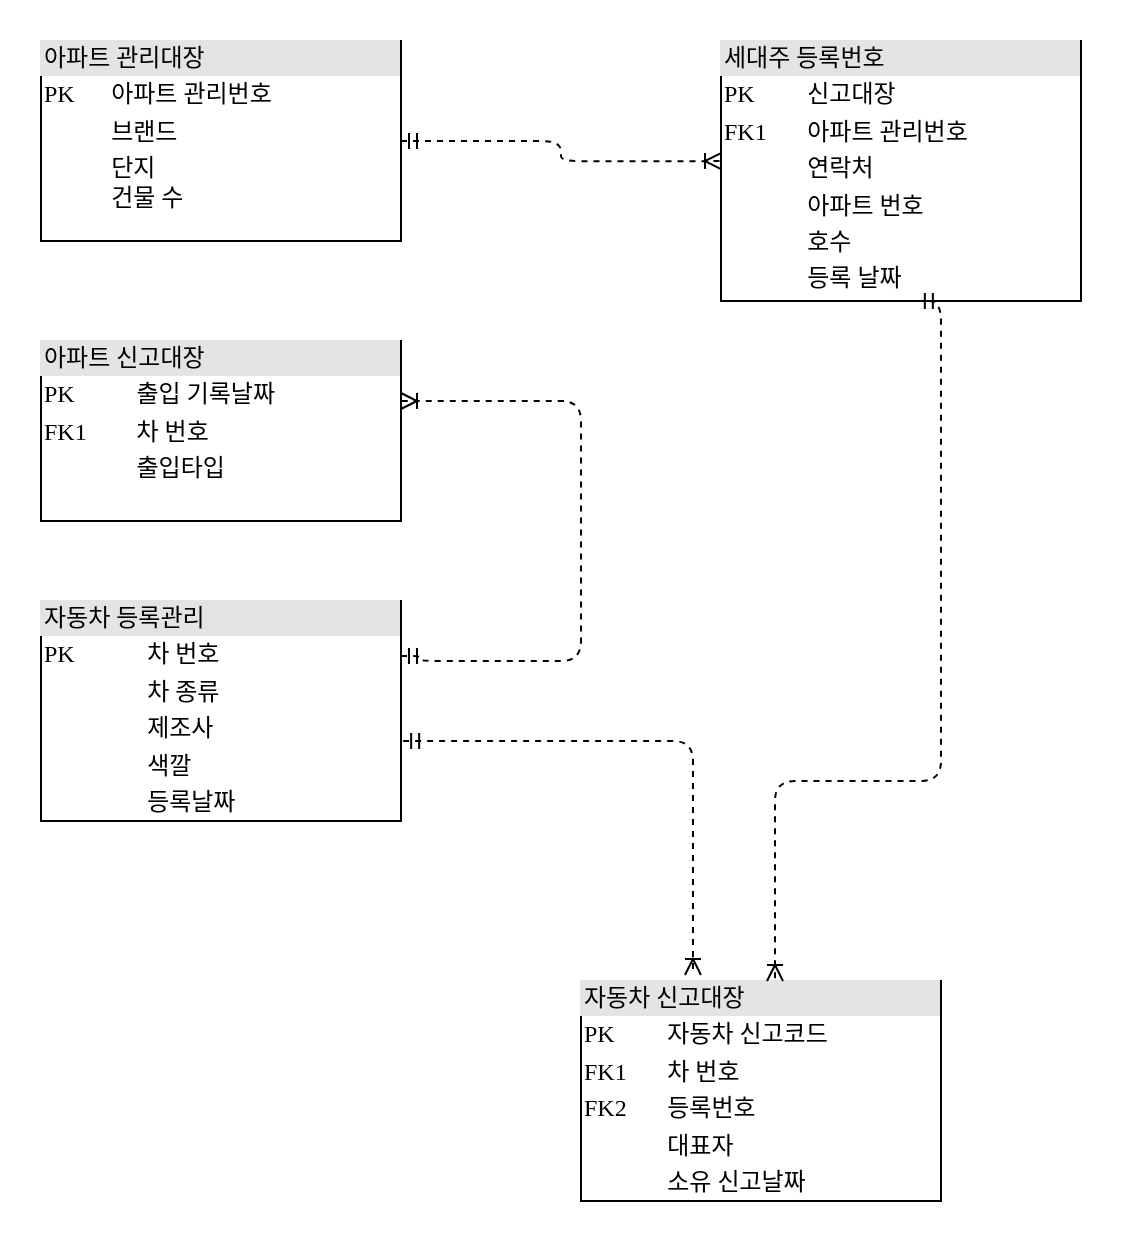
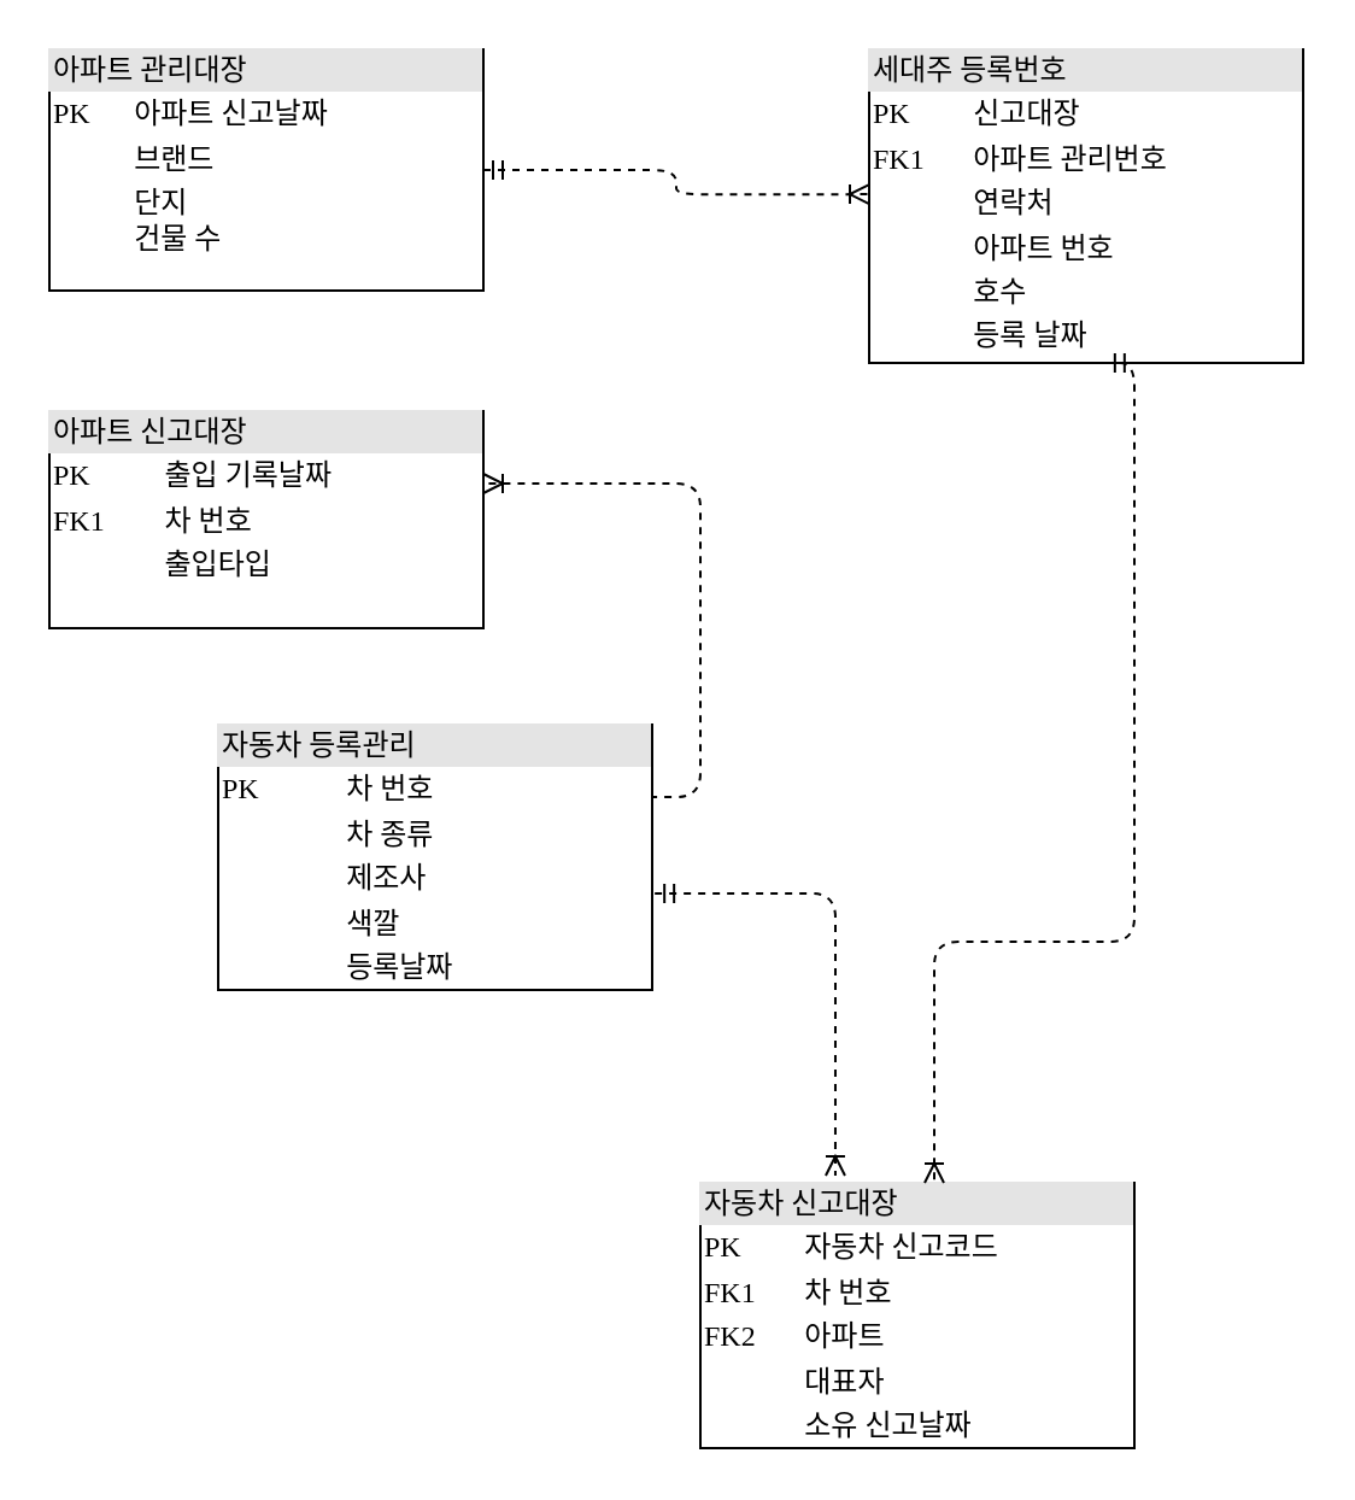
- <mxCell id="2" value="&lt;div style=&quot;box-sizing:border-box;width:100%;background:#e4e4e4;padding:2px;&quot;&gt;아파트 관리대장&lt;/div&gt;&lt;table style=&quot;width:100%;font-size:1em;&quot; cellpadding=&quot;2&quot; cellspacing=&quot;0&quot;&gt;&lt;tbody&gt;&lt;tr&gt;&lt;td&gt;PK&lt;/td&gt;&lt;td&gt;아파트 관리번호&lt;/td&gt;&lt;/tr&gt;&lt;tr&gt;&lt;td&gt;&lt;br&gt;&lt;/td&gt;&lt;td&gt;브랜드&lt;/td&gt;&lt;/tr&gt;&lt;tr&gt;&lt;td&gt;&lt;/td&gt;&lt;td&gt;단지&lt;br&gt;건물 수&lt;/td&gt;&lt;/tr&gt;&lt;/tbody&gt;&lt;/table&gt;" style="verticalAlign=top;align=left;overflow=fill;html=1;rounded=0;shadow=0;comic=0;labelBackgroundColor=none;strokeWidth=1;fontFamily=Verdana;fontSize=12" parent="1" vertex="1"><mxGeometry x="20" y="20" width="180" height="100" as="geometry" /></mxCell>
+ <mxCell id="2" value="&lt;div style=&quot;box-sizing:border-box;width:100%;background:#e4e4e4;padding:2px;&quot;&gt;아파트 관리대장&lt;/div&gt;&lt;table style=&quot;width:100%;font-size:1em;&quot; cellpadding=&quot;2&quot; cellspacing=&quot;0&quot;&gt;&lt;tbody&gt;&lt;tr&gt;&lt;td&gt;PK&lt;/td&gt;&lt;td&gt;아파트 신고날짜&lt;/td&gt;&lt;/tr&gt;&lt;tr&gt;&lt;td&gt;&lt;br&gt;&lt;/td&gt;&lt;td&gt;브랜드&lt;/td&gt;&lt;/tr&gt;&lt;tr&gt;&lt;td&gt;&lt;/td&gt;&lt;td&gt;단지&lt;br&gt;건물 수&lt;/td&gt;&lt;/tr&gt;&lt;/tbody&gt;&lt;/table&gt;" style="verticalAlign=top;align=left;overflow=fill;html=1;rounded=0;shadow=0;comic=0;labelBackgroundColor=none;strokeWidth=1;fontFamily=Verdana;fontSize=12" parent="1" vertex="1"><mxGeometry x="20" y="20" width="180" height="100" as="geometry" /></mxCell>
- <mxCell id="8" value="&lt;div style=&quot;box-sizing: border-box ; width: 100% ; background: #e4e4e4 ; padding: 2px&quot;&gt;자동차 등록관리&lt;/div&gt;&lt;table style=&quot;width: 100% ; font-size: 1em&quot; cellpadding=&quot;2&quot; cellspacing=&quot;0&quot;&gt;&lt;tbody&gt;&lt;tr&gt;&lt;td&gt;PK&lt;/td&gt;&lt;td&gt;차 번호&lt;/td&gt;&lt;/tr&gt;&lt;tr&gt;&lt;td&gt;&lt;br&gt;&lt;/td&gt;&lt;td&gt;차 종류&lt;/td&gt;&lt;/tr&gt;&lt;tr&gt;&lt;td&gt;&lt;br&gt;&lt;/td&gt;&lt;td&gt;제조사&lt;/td&gt;&lt;/tr&gt;&lt;tr&gt;&lt;td&gt;&lt;br&gt;&lt;/td&gt;&lt;td&gt;색깔&lt;br&gt;&lt;/td&gt;&lt;/tr&gt;&lt;tr&gt;&lt;td&gt;&lt;br&gt;&lt;/td&gt;&lt;td&gt;등록날짜&lt;/td&gt;&lt;/tr&gt;&lt;tr&gt;&lt;td&gt;&lt;br&gt;&lt;/td&gt;&lt;td&gt;&lt;br&gt;&lt;/td&gt;&lt;/tr&gt;&lt;/tbody&gt;&lt;/table&gt;" style="verticalAlign=top;align=left;overflow=fill;html=1;rounded=0;shadow=0;comic=0;labelBackgroundColor=none;strokeWidth=1;fontFamily=Verdana;fontSize=12" vertex="1" parent="1"><mxGeometry x="20" y="300" width="180" height="110" as="geometry" /></mxCell>
+ <mxCell id="8" value="&lt;div style=&quot;box-sizing: border-box ; width: 100% ; background: #e4e4e4 ; padding: 2px&quot;&gt;자동차 등록관리&lt;/div&gt;&lt;table style=&quot;width: 100% ; font-size: 1em&quot; cellpadding=&quot;2&quot; cellspacing=&quot;0&quot;&gt;&lt;tbody&gt;&lt;tr&gt;&lt;td&gt;PK&lt;/td&gt;&lt;td&gt;차 번호&lt;/td&gt;&lt;/tr&gt;&lt;tr&gt;&lt;td&gt;&lt;br&gt;&lt;/td&gt;&lt;td&gt;차 종류&lt;/td&gt;&lt;/tr&gt;&lt;tr&gt;&lt;td&gt;&lt;br&gt;&lt;/td&gt;&lt;td&gt;제조사&lt;/td&gt;&lt;/tr&gt;&lt;tr&gt;&lt;td&gt;&lt;br&gt;&lt;/td&gt;&lt;td&gt;색깔&lt;br&gt;&lt;/td&gt;&lt;/tr&gt;&lt;tr&gt;&lt;td&gt;&lt;br&gt;&lt;/td&gt;&lt;td&gt;등록날짜&lt;/td&gt;&lt;/tr&gt;&lt;tr&gt;&lt;td&gt;&lt;br&gt;&lt;/td&gt;&lt;td&gt;&lt;br&gt;&lt;/td&gt;&lt;/tr&gt;&lt;/tbody&gt;&lt;/table&gt;" style="verticalAlign=top;align=left;overflow=fill;html=1;rounded=0;shadow=0;comic=0;labelBackgroundColor=none;strokeWidth=1;fontFamily=Verdana;fontSize=12" vertex="1" parent="1"><mxGeometry x="90" y="300" width="180" height="110" as="geometry" /></mxCell>
- <mxCell id="6" value="&lt;div style=&quot;box-sizing: border-box ; width: 100% ; background: #e4e4e4 ; padding: 2px&quot;&gt;자동차 신고대장&lt;/div&gt;&lt;table style=&quot;width: 100% ; font-size: 1em&quot; cellpadding=&quot;2&quot; cellspacing=&quot;0&quot;&gt;&lt;tbody&gt;&lt;tr&gt;&lt;td&gt;PK&lt;/td&gt;&lt;td&gt;자동차 신고코드&lt;/td&gt;&lt;/tr&gt;&lt;tr&gt;&lt;td&gt;FK1&lt;/td&gt;&lt;td&gt;차 번호&lt;/td&gt;&lt;/tr&gt;&lt;tr&gt;&lt;td&gt;FK2&lt;/td&gt;&lt;td&gt;등록번호&lt;/td&gt;&lt;/tr&gt;&lt;tr&gt;&lt;td&gt;&lt;br&gt;&lt;/td&gt;&lt;td&gt;대표자&lt;/td&gt;&lt;/tr&gt;&lt;tr&gt;&lt;td&gt;&lt;br&gt;&lt;/td&gt;&lt;td&gt;소유 신고날짜&lt;/td&gt;&lt;/tr&gt;&lt;tr&gt;&lt;td&gt;&lt;br&gt;&lt;/td&gt;&lt;td&gt;&lt;br&gt;&lt;/td&gt;&lt;/tr&gt;&lt;/tbody&gt;&lt;/table&gt;" style="verticalAlign=top;align=left;overflow=fill;html=1;rounded=0;shadow=0;comic=0;labelBackgroundColor=none;strokeWidth=1;fontFamily=Verdana;fontSize=12" parent="1" vertex="1"><mxGeometry x="290" y="490" width="180" height="110" as="geometry" /></mxCell>
+ <mxCell id="6" value="&lt;div style=&quot;box-sizing: border-box ; width: 100% ; background: #e4e4e4 ; padding: 2px&quot;&gt;자동차 신고대장&lt;/div&gt;&lt;table style=&quot;width: 100% ; font-size: 1em&quot; cellpadding=&quot;2&quot; cellspacing=&quot;0&quot;&gt;&lt;tbody&gt;&lt;tr&gt;&lt;td&gt;PK&lt;/td&gt;&lt;td&gt;자동차 신고코드&lt;/td&gt;&lt;/tr&gt;&lt;tr&gt;&lt;td&gt;FK1&lt;/td&gt;&lt;td&gt;차 번호&lt;/td&gt;&lt;/tr&gt;&lt;tr&gt;&lt;td&gt;FK2&lt;/td&gt;&lt;td&gt;아파트&lt;/td&gt;&lt;/tr&gt;&lt;tr&gt;&lt;td&gt;&lt;br&gt;&lt;/td&gt;&lt;td&gt;대표자&lt;/td&gt;&lt;/tr&gt;&lt;tr&gt;&lt;td&gt;&lt;br&gt;&lt;/td&gt;&lt;td&gt;소유 신고날짜&lt;/td&gt;&lt;/tr&gt;&lt;tr&gt;&lt;td&gt;&lt;br&gt;&lt;/td&gt;&lt;td&gt;&lt;br&gt;&lt;/td&gt;&lt;/tr&gt;&lt;/tbody&gt;&lt;/table&gt;" style="verticalAlign=top;align=left;overflow=fill;html=1;rounded=0;shadow=0;comic=0;labelBackgroundColor=none;strokeWidth=1;fontFamily=Verdana;fontSize=12" parent="1" vertex="1"><mxGeometry x="290" y="490" width="180" height="110" as="geometry" /></mxCell>
